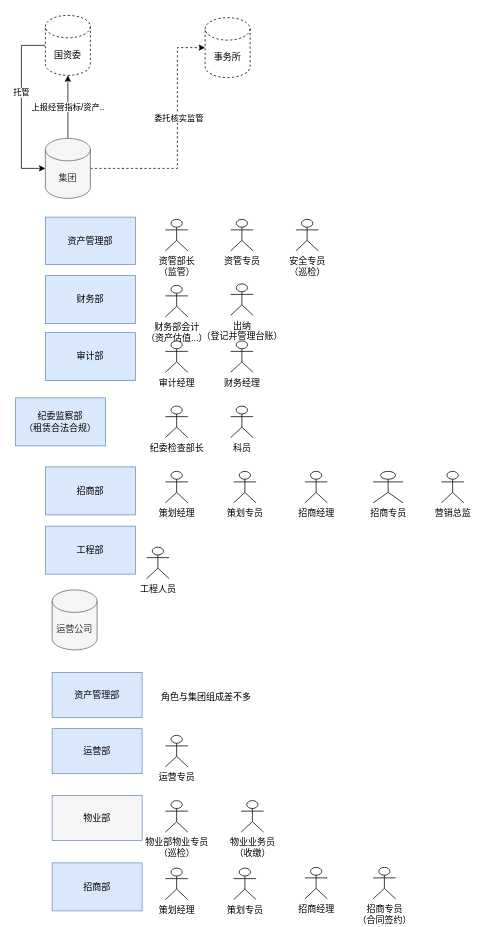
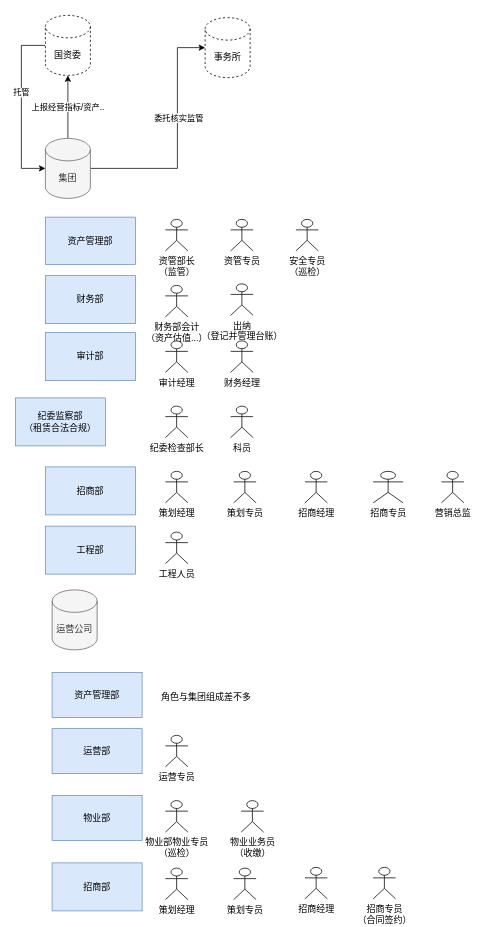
- <mxCell id="5" style="edgeStyle=orthogonalEdgeStyle;rounded=0;orthogonalLoop=1;jettySize=auto;html=1;entryX=0;entryY=0.5;entryDx=0;entryDy=0;entryPerimeter=0;dashed=1;" edge="1" parent="1" source="7" target="22"><mxGeometry relative="1" as="geometry"><Array as="points"><mxPoint x="236" y="224" /><mxPoint x="236" y="63" /></Array></mxGeometry></mxCell>
+ <mxCell id="5" style="edgeStyle=orthogonalEdgeStyle;rounded=0;orthogonalLoop=1;jettySize=auto;html=1;entryX=0;entryY=0.5;entryDx=0;entryDy=0;entryPerimeter=0;" edge="1" parent="1" source="7" target="22"><mxGeometry relative="1" as="geometry"><Array as="points"><mxPoint x="236" y="224" /><mxPoint x="236" y="63" /></Array></mxGeometry></mxCell>
- <mxCell id="40" value="工程人员" style="shape=umlActor;verticalLabelPosition=bottom;verticalAlign=top;html=1;outlineConnect=0;" vertex="1" parent="1"><mxGeometry x="195" y="729" width="30" height="42" as="geometry" /></mxCell>
+ <mxCell id="40" value="工程人员" style="shape=umlActor;verticalLabelPosition=bottom;verticalAlign=top;html=1;outlineConnect=0;" vertex="1" parent="1"><mxGeometry x="220" y="709" width="30" height="42" as="geometry" /></mxCell>
- <mxCell id="17" value="物业部" style="rounded=0;whiteSpace=wrap;html=1;fillColor=#f5f5f5;strokeColor=#6c8ebf;" vertex="1" parent="1"><mxGeometry x="69" y="1060" width="120" height="60" as="geometry" /></mxCell>
+ <mxCell id="17" value="物业部" style="rounded=0;whiteSpace=wrap;html=1;fillColor=#dae8fc;strokeColor=#6c8ebf;" vertex="1" parent="1"><mxGeometry x="69" y="1060" width="120" height="60" as="geometry" /></mxCell>
